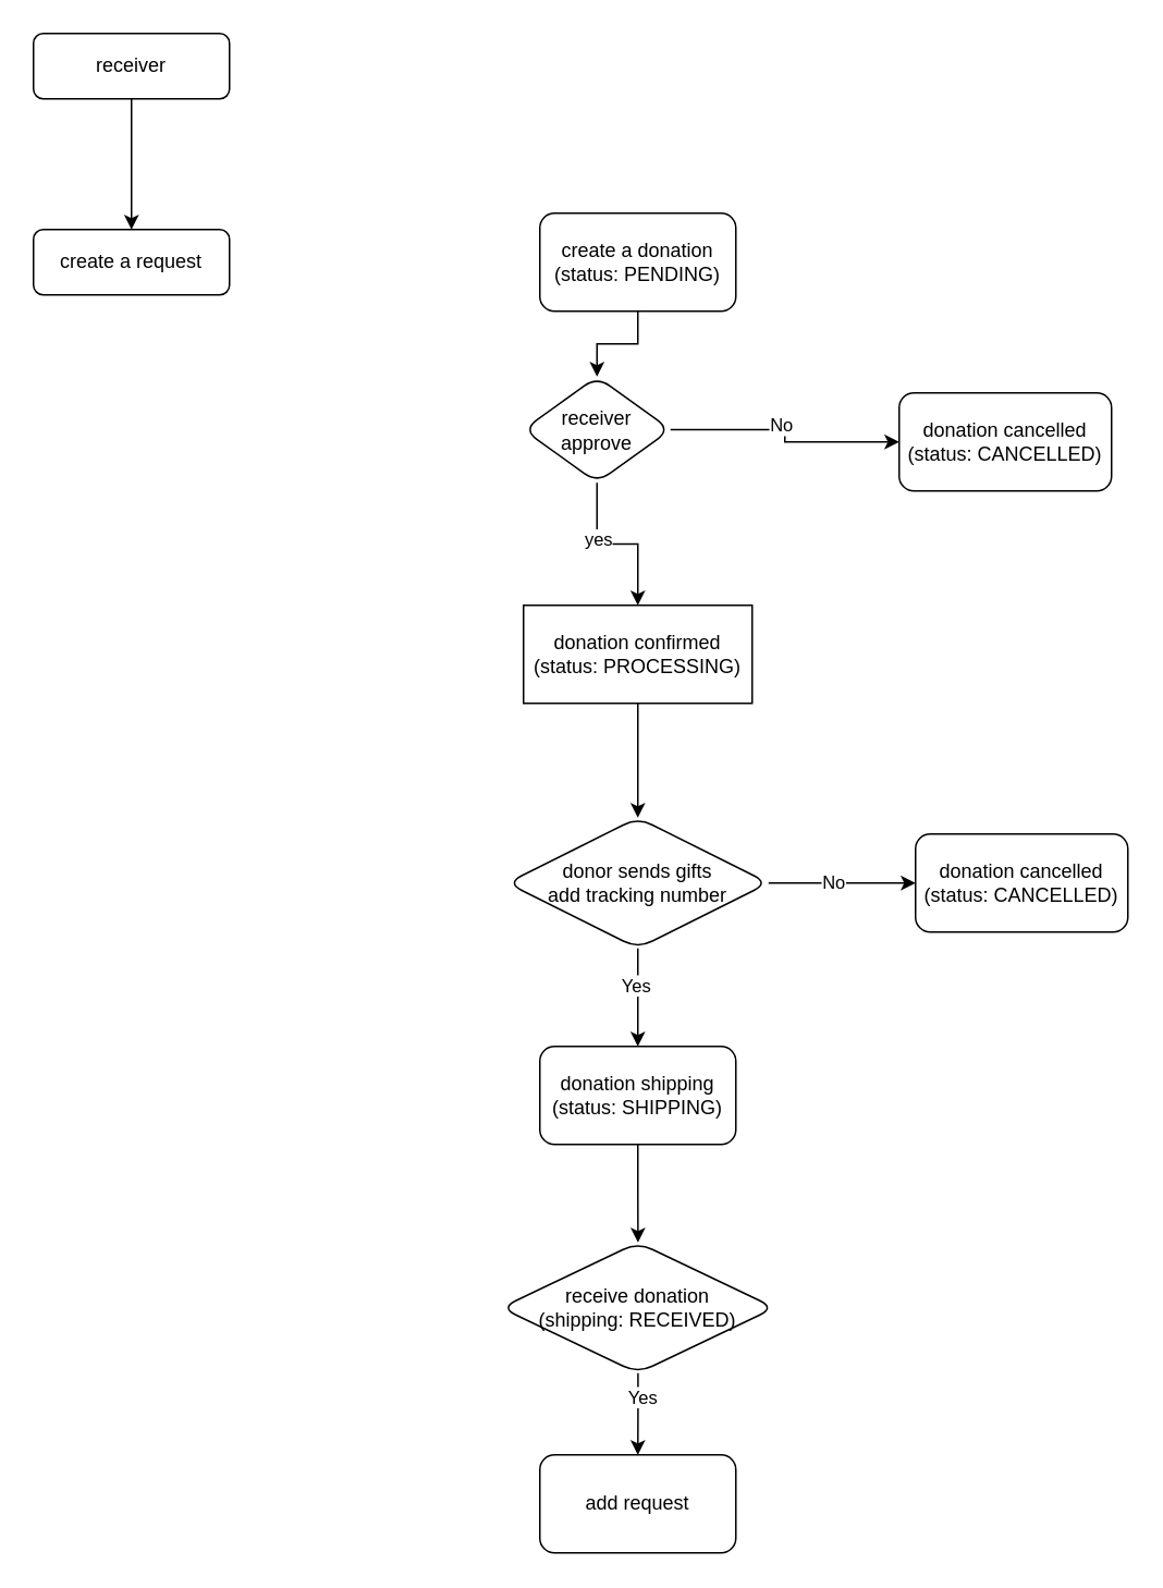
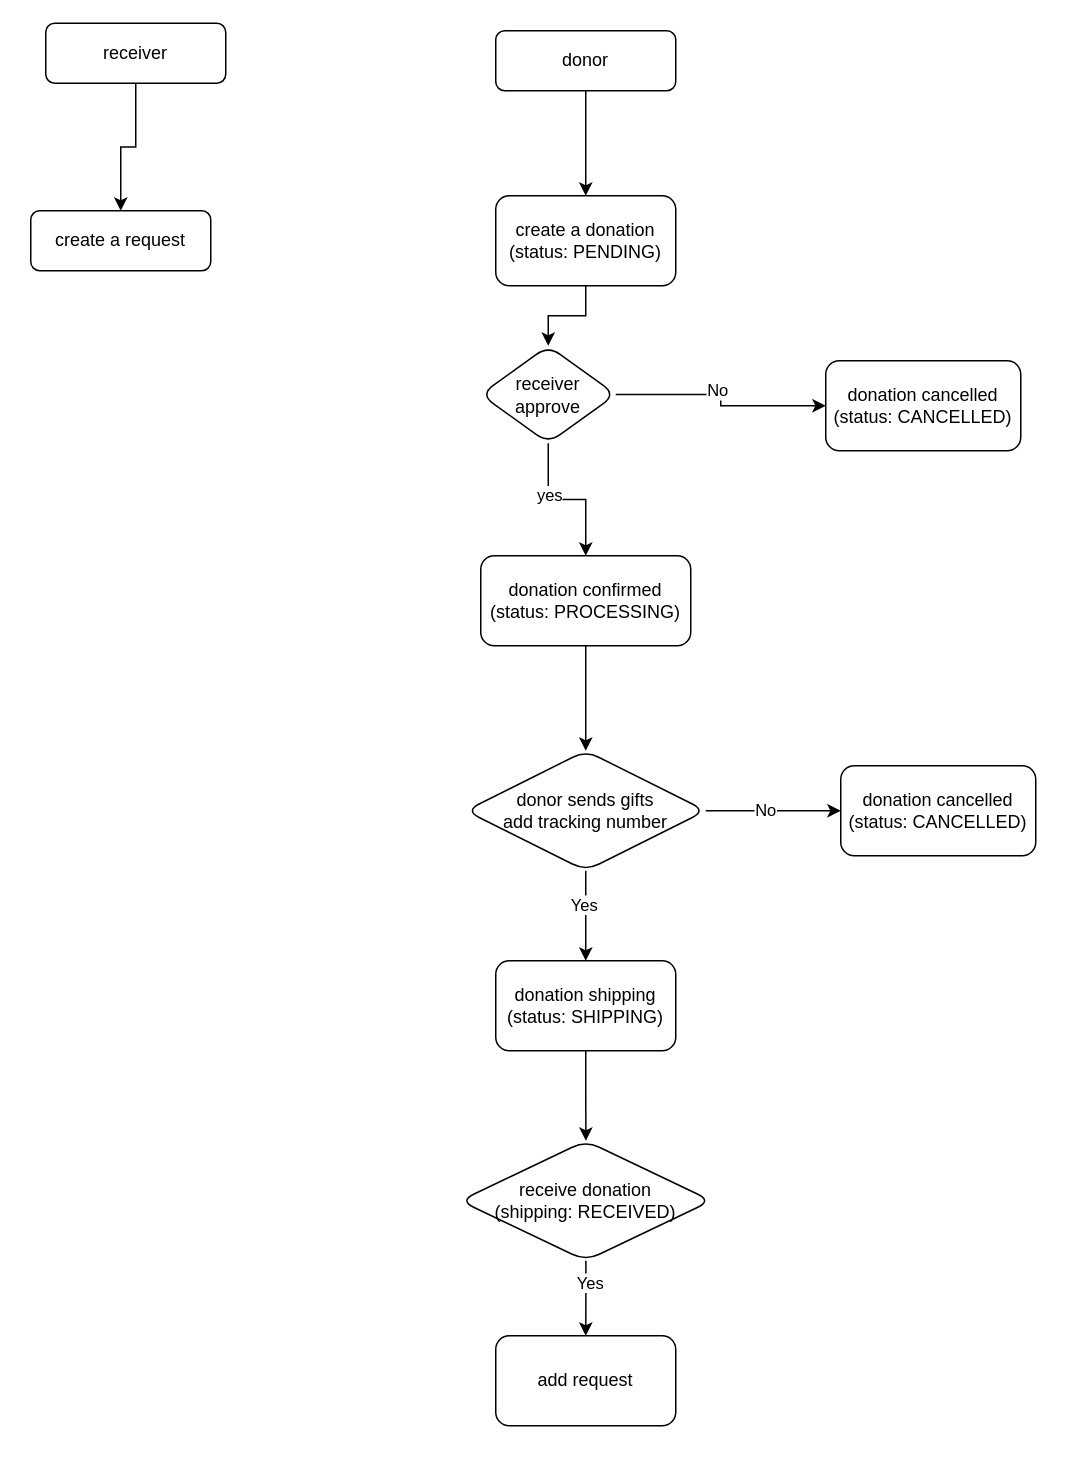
- <mxCell id="3" value="receiver" style="rounded=1;whiteSpace=wrap;html=1;fontSize=12;glass=0;strokeWidth=1;shadow=0;" parent="1" vertex="1"><mxGeometry x="20" y="20" width="120" height="40" as="geometry" /></mxCell>
+ <mxCell id="3" value="receiver" style="rounded=1;whiteSpace=wrap;html=1;fontSize=12;glass=0;strokeWidth=1;shadow=0;" parent="1" vertex="1"><mxGeometry x="30" y="15" width="120" height="40" as="geometry" /></mxCell>
+ <mxCell id="6" value="donor" style="rounded=1;whiteSpace=wrap;html=1;" vertex="1" parent="1"><mxGeometry x="330" y="20" width="120" height="40" as="geometry" /></mxCell>
+ <mxCell id="5" value="" style="edgeStyle=orthogonalEdgeStyle;rounded=0;orthogonalLoop=1;jettySize=auto;html=1;" edge="1" parent="1" source="6" target="8"><mxGeometry relative="1" as="geometry"><Array as="points"><mxPoint x="390" y="90" /><mxPoint x="390" y="90" /></Array></mxGeometry></mxCell>
- <mxCell id="15" value="donation confirmed&lt;div&gt;(status: PROCESSING)&lt;/div&gt;" style="whiteSpace=wrap;html=1;rounded=0;" vertex="1" parent="1"><mxGeometry x="320" y="370" width="140" height="60" as="geometry" /></mxCell>
+ <mxCell id="15" value="donation confirmed&lt;div&gt;(status: PROCESSING)&lt;/div&gt;" style="whiteSpace=wrap;html=1;rounded=1;" vertex="1" parent="1"><mxGeometry x="320" y="370" width="140" height="60" as="geometry" /></mxCell>
